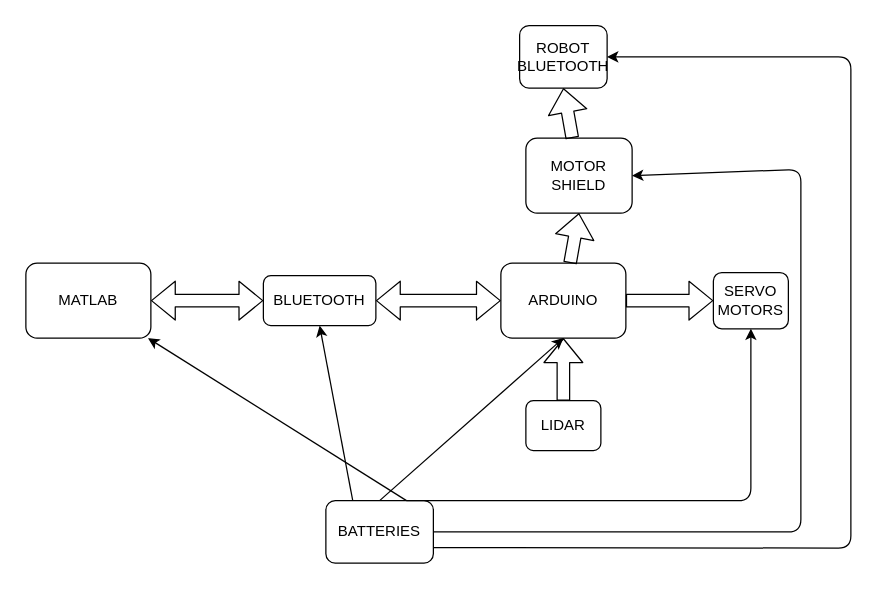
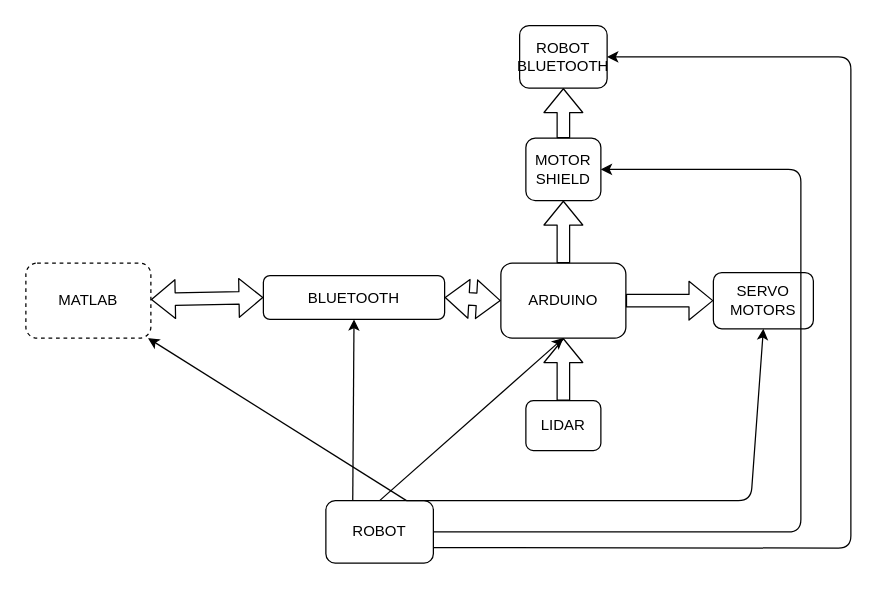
- <mxCell id="17" value="MOTOR SHIELD" style="rounded=1;whiteSpace=wrap;html=1;" vertex="1" parent="1"><mxGeometry x="420" y="110" width="85" height="60" as="geometry" /></mxCell>
+ <mxCell id="17" value="MOTOR SHIELD" style="rounded=1;whiteSpace=wrap;html=1;" vertex="1" parent="1"><mxGeometry x="420" y="110" width="60" height="50" as="geometry" /></mxCell>
- <mxCell id="2" value="MATLAB" style="rounded=1;whiteSpace=wrap;html=1;" vertex="1" parent="1"><mxGeometry x="20" y="210" width="100" height="60" as="geometry" /></mxCell>
+ <mxCell id="2" value="MATLAB" style="rounded=1;whiteSpace=wrap;html=1;dashed=1;" vertex="1" parent="1"><mxGeometry x="20" y="210" width="100" height="60" as="geometry" /></mxCell>
- <mxCell id="4" value="BLUETOOTH" style="rounded=1;whiteSpace=wrap;html=1;" vertex="1" parent="1"><mxGeometry x="210" y="220" width="90" height="40" as="geometry" /></mxCell>
+ <mxCell id="4" value="BLUETOOTH" style="rounded=1;whiteSpace=wrap;html=1;" vertex="1" parent="1"><mxGeometry x="210" y="220" width="145" height="35" as="geometry" /></mxCell>
- <mxCell id="8" value="SERVO MOTORS" style="rounded=1;whiteSpace=wrap;html=1;" vertex="1" parent="1"><mxGeometry x="570" y="217.5" width="60" height="45" as="geometry" /></mxCell>
+ <mxCell id="8" value="SERVO MOTORS" style="rounded=1;whiteSpace=wrap;html=1;" vertex="1" parent="1"><mxGeometry x="570" y="217.5" width="80" height="45" as="geometry" /></mxCell>
- <mxCell id="10" value="BATTERIES" style="rounded=1;whiteSpace=wrap;html=1;" vertex="1" parent="1"><mxGeometry x="260" y="400" width="86" height="50" as="geometry" /></mxCell>
+ <mxCell id="10" value="ROBOT" style="rounded=1;whiteSpace=wrap;html=1;" vertex="1" parent="1"><mxGeometry x="260" y="400" width="86" height="50" as="geometry" /></mxCell>
